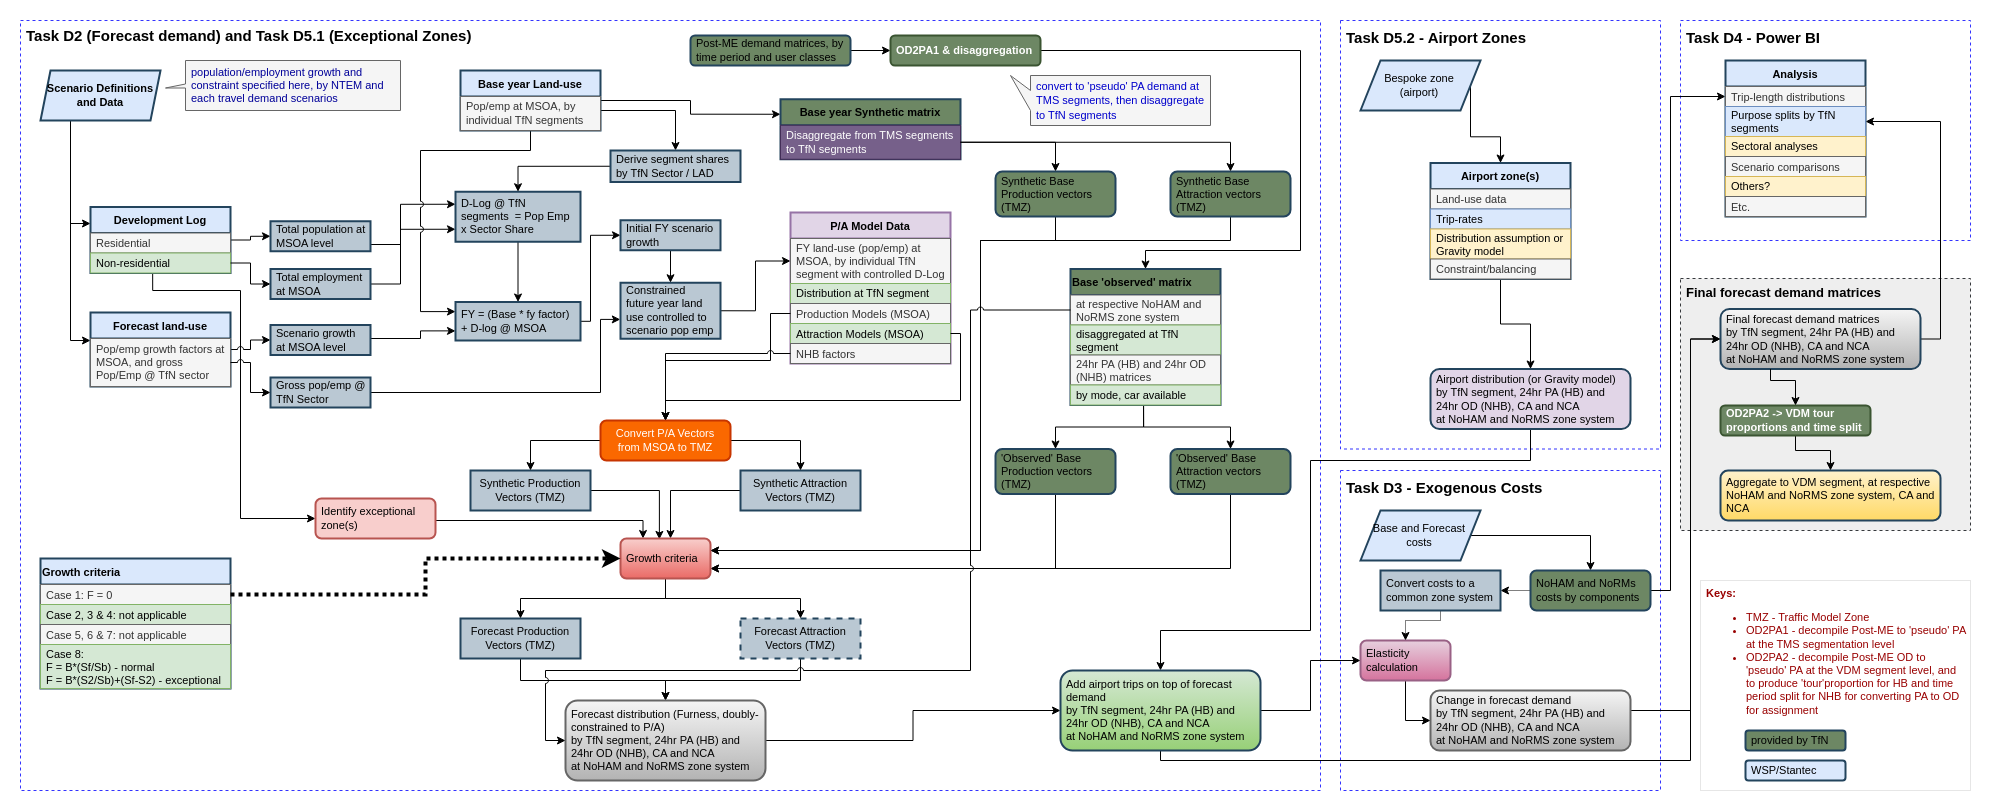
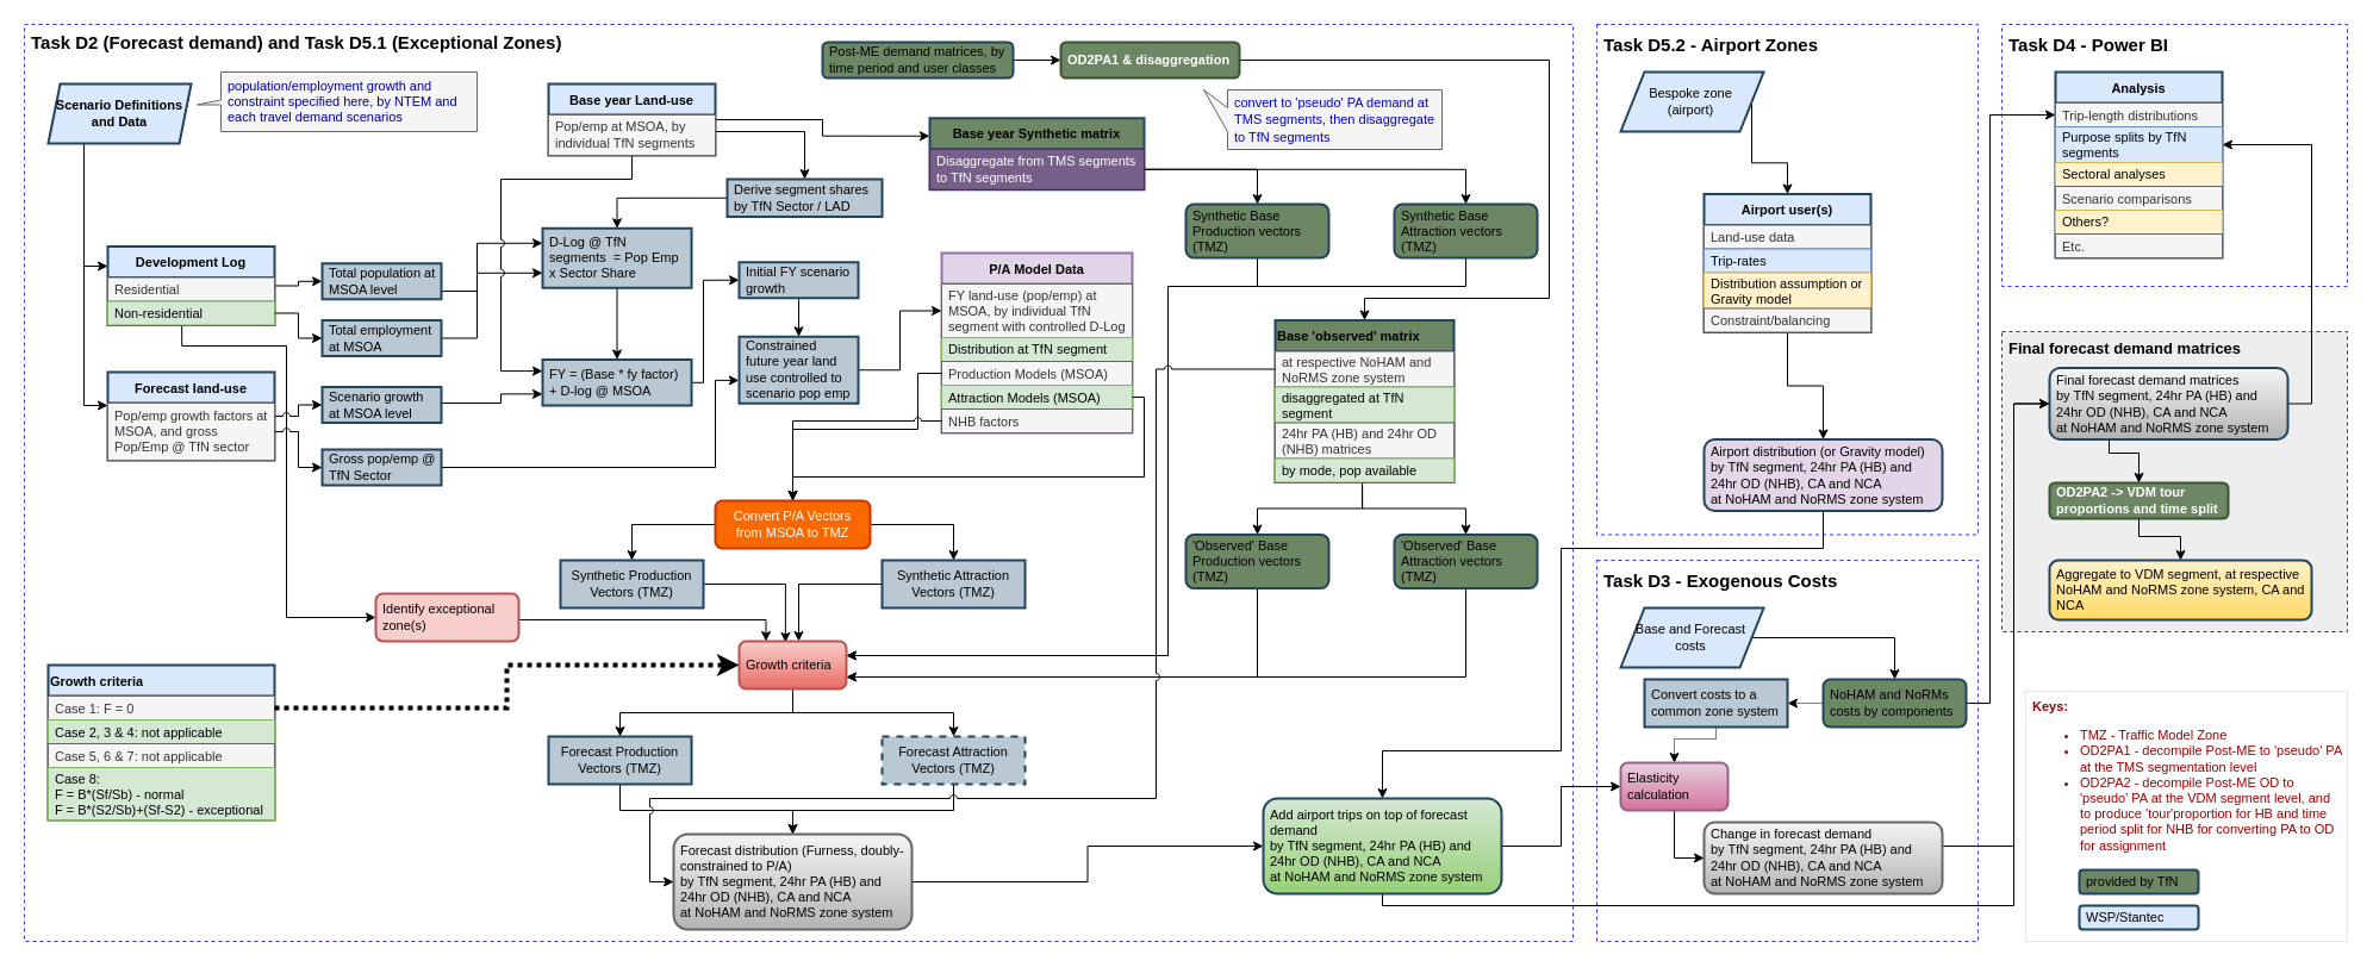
- <mxCell id="65" value="Airport zone(s)" style="swimlane;fontStyle=1;childLayout=stackLayout;horizontal=1;startSize=26;horizontalStack=0;resizeParent=1;resizeParentMax=0;resizeLast=0;collapsible=1;marginBottom=0;rounded=0;shadow=0;sketch=0;strokeWidth=2;fontSize=11;align=center;strokeColor=#23445D;fillColor=#DAE8FC;" parent="1" vertex="1"><mxGeometry x="1430" y="162.5" width="140" height="116" as="geometry" /></mxCell>
+ <mxCell id="65" value="Airport user(s)" style="swimlane;fontStyle=1;childLayout=stackLayout;horizontal=1;startSize=26;horizontalStack=0;resizeParent=1;resizeParentMax=0;resizeLast=0;collapsible=1;marginBottom=0;rounded=0;shadow=0;sketch=0;strokeWidth=2;fontSize=11;align=center;strokeColor=#23445D;fillColor=#DAE8FC;" parent="1" vertex="1"><mxGeometry x="1430" y="162.5" width="140" height="116" as="geometry" /></mxCell>
- <mxCell id="44" value="by mode, car available" style="text;strokeColor=#82b366;fillColor=#d5e8d4;align=left;verticalAlign=middle;spacingLeft=4;spacingRight=4;overflow=hidden;rotatable=0;points=[[0,0.5],[1,0.5]];portConstraint=eastwest;whiteSpace=wrap;fontSize=11;" parent="40" vertex="1"><mxGeometry y="116" width="150" height="20" as="geometry" /></mxCell>
+ <mxCell id="44" value="by mode, pop available" style="text;strokeColor=#82b366;fillColor=#d5e8d4;align=left;verticalAlign=middle;spacingLeft=4;spacingRight=4;overflow=hidden;rotatable=0;points=[[0,0.5],[1,0.5]];portConstraint=eastwest;whiteSpace=wrap;fontSize=11;" parent="40" vertex="1"><mxGeometry y="116" width="150" height="20" as="geometry" /></mxCell>
